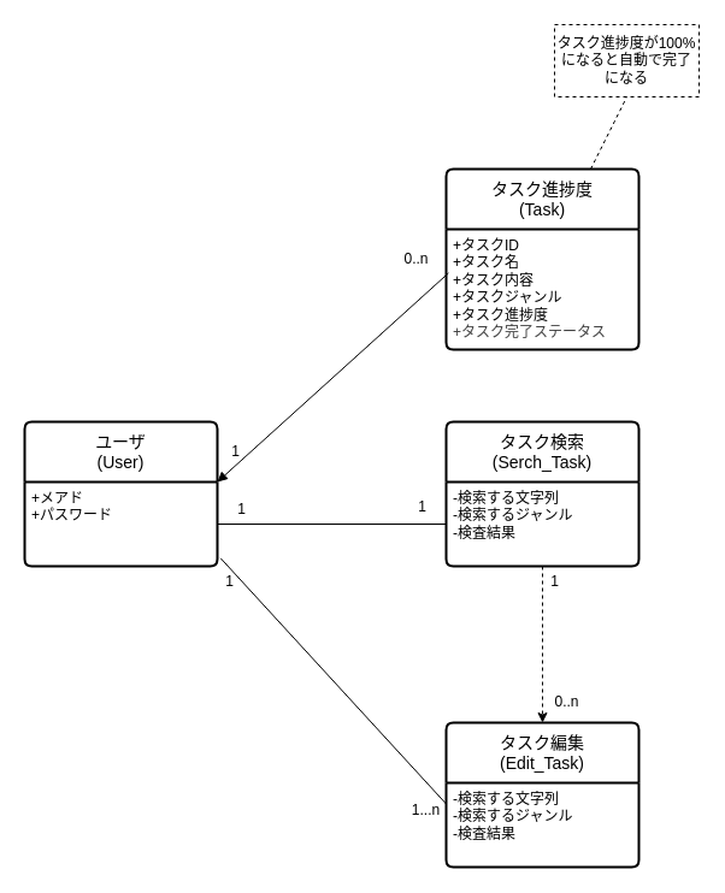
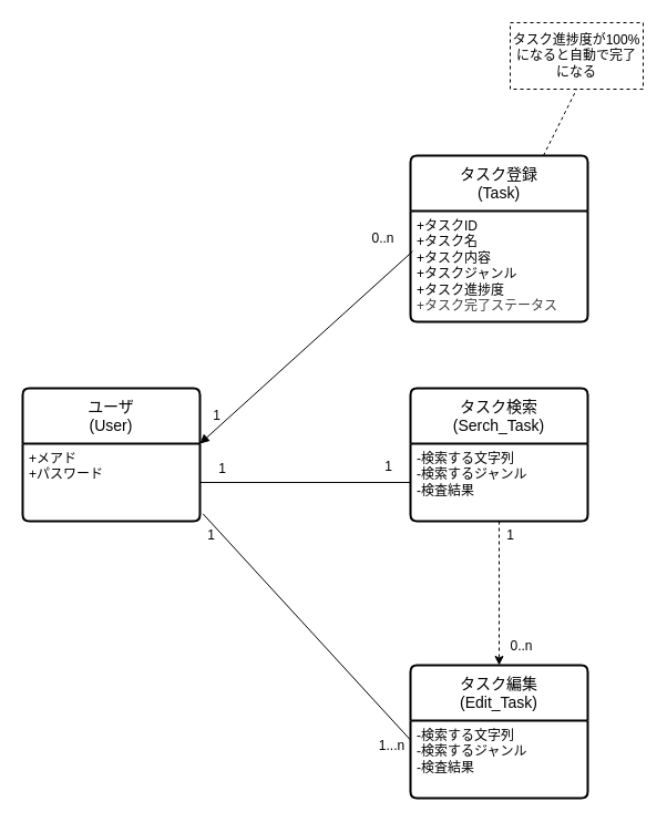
- <mxCell id="2" value="タスク進捗度&lt;br&gt;(Task)" style="swimlane;childLayout=stackLayout;horizontal=1;startSize=50;horizontalStack=0;rounded=1;fontSize=14;fontStyle=0;strokeWidth=2;resizeParent=0;resizeLast=1;shadow=0;dashed=0;align=center;arcSize=4;whiteSpace=wrap;html=1;swimlaneFillColor=default;" parent="1" vertex="1"><mxGeometry x="370" y="140" width="160" height="150" as="geometry"><mxRectangle x="334" y="50" width="80" height="50" as="alternateBounds" /></mxGeometry></mxCell>
+ <mxCell id="2" value="タスク登録&lt;br&gt;(Task)" style="swimlane;childLayout=stackLayout;horizontal=1;startSize=50;horizontalStack=0;rounded=1;fontSize=14;fontStyle=0;strokeWidth=2;resizeParent=0;resizeLast=1;shadow=0;dashed=0;align=center;arcSize=4;whiteSpace=wrap;html=1;swimlaneFillColor=default;" parent="1" vertex="1"><mxGeometry x="370" y="140" width="160" height="150" as="geometry"><mxRectangle x="334" y="50" width="80" height="50" as="alternateBounds" /></mxGeometry></mxCell>
